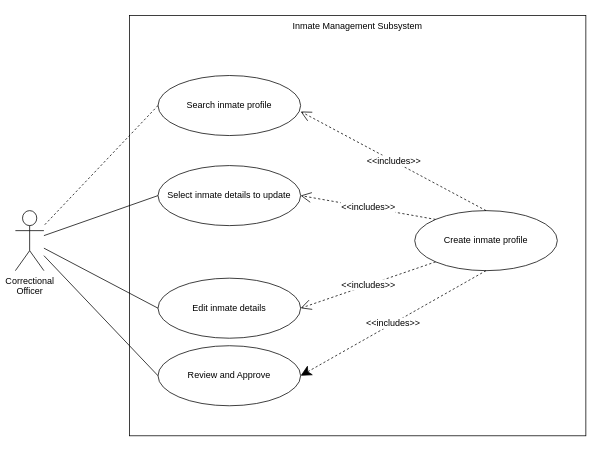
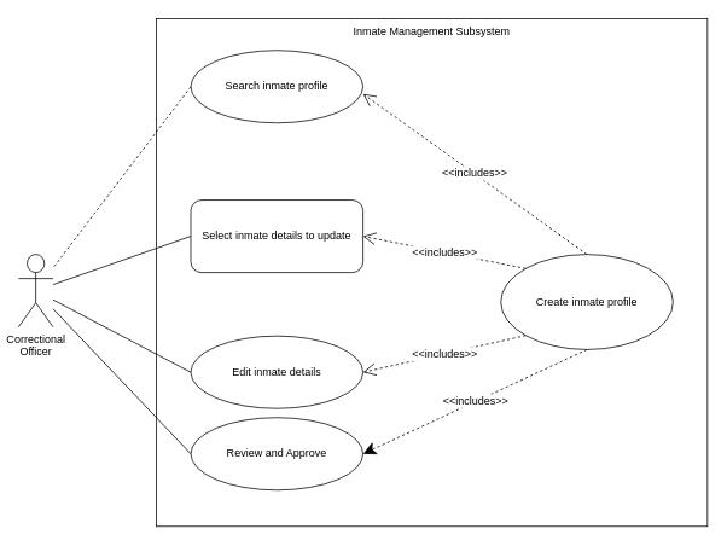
- <mxCell id="4" value="Search inmate profile" style="ellipse;whiteSpace=wrap;html=1;fontSize=12;fillColor=none;strokeColor=default;" parent="1" vertex="1"><mxGeometry x="210" y="100" width="190" height="80" as="geometry" /></mxCell>
+ <mxCell id="4" value="Search inmate profile" style="ellipse;whiteSpace=wrap;html=1;fontSize=12;fillColor=none;strokeColor=default;" parent="1" vertex="1"><mxGeometry x="210" y="55" width="190" height="80" as="geometry" /></mxCell>
- <mxCell id="5" value="Select inmate details to update" style="ellipse;whiteSpace=wrap;html=1;fontSize=12;fillColor=none;" vertex="1" parent="1"><mxGeometry x="210" y="220" width="190" height="80" as="geometry" /></mxCell>
+ <mxCell id="5" value="Select inmate details to update" style="whiteSpace=wrap;html=1;fontSize=12;fillColor=none;rounded=1;" vertex="1" parent="1"><mxGeometry x="210" y="220" width="190" height="80" as="geometry" /></mxCell>
- <mxCell id="8" value="Create inmate profile" style="ellipse;whiteSpace=wrap;html=1;fontSize=12;fillColor=none;" vertex="1" parent="1"><mxGeometry x="552" y="280" width="190" height="80" as="geometry" /></mxCell>
+ <mxCell id="8" value="Create inmate profile" style="ellipse;whiteSpace=wrap;html=1;fontSize=12;fillColor=none;" vertex="1" parent="1"><mxGeometry x="552" y="280" width="190" height="105" as="geometry" /></mxCell>
